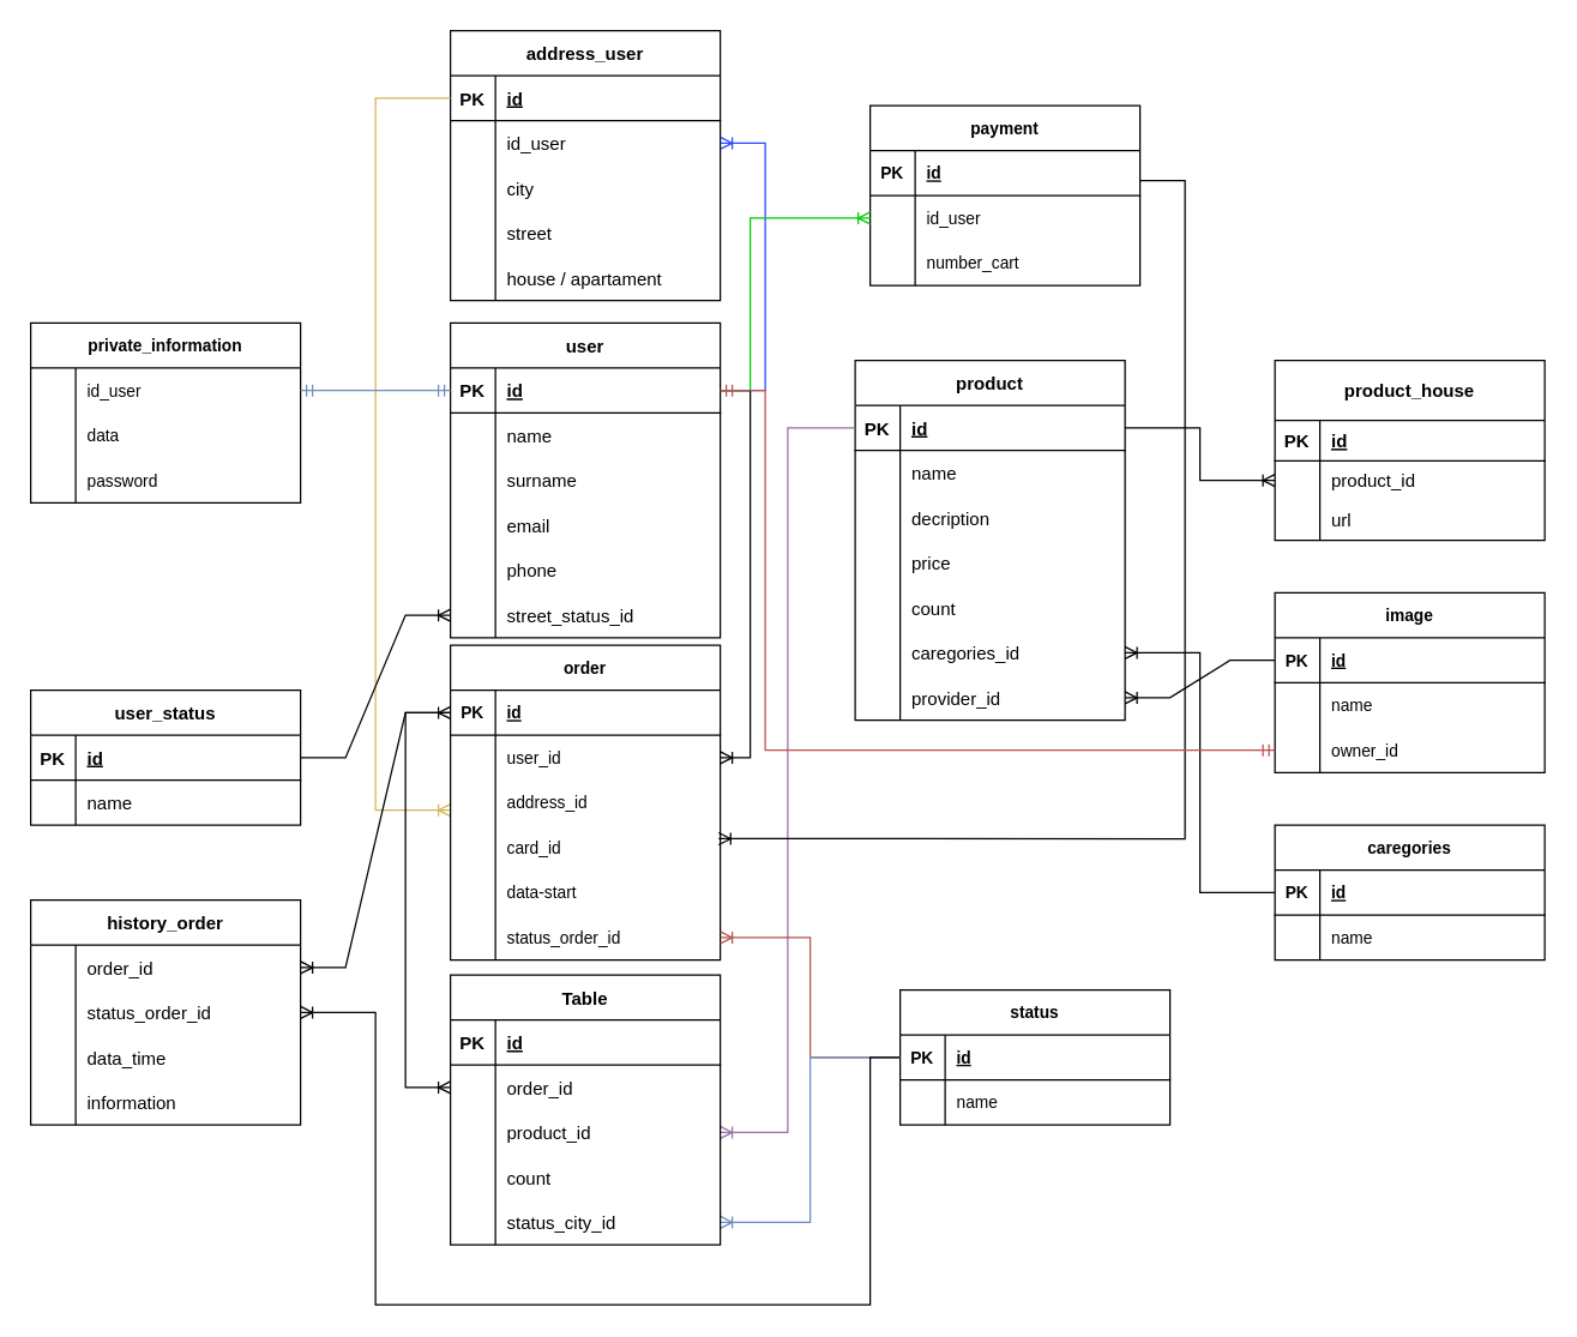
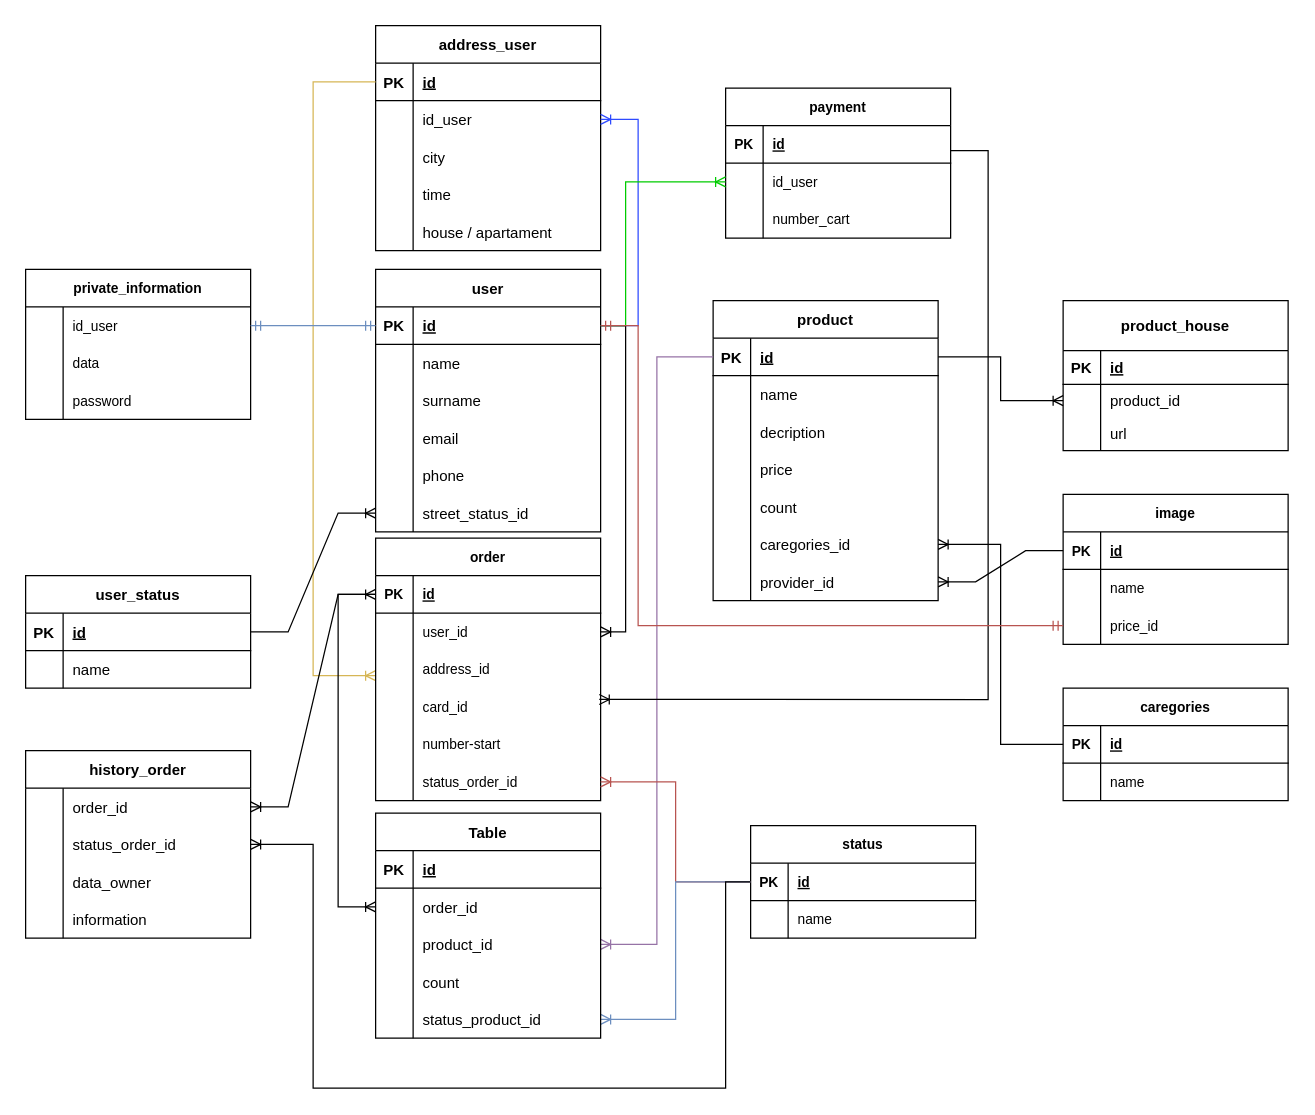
- <mxCell id="71" value="street" style="shape=partialRectangle;connectable=0;fillColor=none;top=0;left=0;bottom=0;right=0;align=left;spacingLeft=6;overflow=hidden;" parent="69" vertex="1"><mxGeometry x="30" width="150" height="30" as="geometry"><mxRectangle width="150" height="30" as="alternateBounds" /></mxGeometry></mxCell>
+ <mxCell id="71" value="time" style="shape=partialRectangle;connectable=0;fillColor=none;top=0;left=0;bottom=0;right=0;align=left;spacingLeft=6;overflow=hidden;" parent="69" vertex="1"><mxGeometry x="30" width="150" height="30" as="geometry"><mxRectangle width="150" height="30" as="alternateBounds" /></mxGeometry></mxCell>
- <mxCell id="147" value="owner_id" style="shape=partialRectangle;connectable=0;fillColor=none;top=0;left=0;bottom=0;right=0;align=left;spacingLeft=6;overflow=hidden;fontSize=11;" parent="145" vertex="1"><mxGeometry x="30" width="150" height="30" as="geometry"><mxRectangle width="150" height="30" as="alternateBounds" /></mxGeometry></mxCell>
+ <mxCell id="147" value="price_id" style="shape=partialRectangle;connectable=0;fillColor=none;top=0;left=0;bottom=0;right=0;align=left;spacingLeft=6;overflow=hidden;fontSize=11;" parent="145" vertex="1"><mxGeometry x="30" width="150" height="30" as="geometry"><mxRectangle width="150" height="30" as="alternateBounds" /></mxGeometry></mxCell>
- <mxCell id="111" value="data-start" style="shape=partialRectangle;connectable=0;fillColor=none;top=0;left=0;bottom=0;right=0;align=left;spacingLeft=6;overflow=hidden;fontSize=11;" parent="109" vertex="1"><mxGeometry x="30" width="150" height="30" as="geometry"><mxRectangle width="150" height="30" as="alternateBounds" /></mxGeometry></mxCell>
+ <mxCell id="111" value="number-start" style="shape=partialRectangle;connectable=0;fillColor=none;top=0;left=0;bottom=0;right=0;align=left;spacingLeft=6;overflow=hidden;fontSize=11;" parent="109" vertex="1"><mxGeometry x="30" width="150" height="30" as="geometry"><mxRectangle width="150" height="30" as="alternateBounds" /></mxGeometry></mxCell>
- <mxCell id="166" value="data_time" style="shape=partialRectangle;connectable=0;fillColor=none;top=0;left=0;bottom=0;right=0;align=left;spacingLeft=6;overflow=hidden;strokeColor=#00FF00;" parent="164" vertex="1"><mxGeometry x="30" width="150" height="30" as="geometry"><mxRectangle width="150" height="30" as="alternateBounds" /></mxGeometry></mxCell>
+ <mxCell id="166" value="data_owner" style="shape=partialRectangle;connectable=0;fillColor=none;top=0;left=0;bottom=0;right=0;align=left;spacingLeft=6;overflow=hidden;strokeColor=#00FF00;" parent="164" vertex="1"><mxGeometry x="30" width="150" height="30" as="geometry"><mxRectangle width="150" height="30" as="alternateBounds" /></mxGeometry></mxCell>
- <mxCell id="188" value="status_city_id" style="shape=partialRectangle;connectable=0;fillColor=none;top=0;left=0;bottom=0;right=0;align=left;spacingLeft=6;overflow=hidden;" vertex="1" parent="186"><mxGeometry x="30" width="150" height="30" as="geometry"><mxRectangle width="150" height="30" as="alternateBounds" /></mxGeometry></mxCell>
+ <mxCell id="188" value="status_product_id" style="shape=partialRectangle;connectable=0;fillColor=none;top=0;left=0;bottom=0;right=0;align=left;spacingLeft=6;overflow=hidden;" vertex="1" parent="186"><mxGeometry x="30" width="150" height="30" as="geometry"><mxRectangle width="150" height="30" as="alternateBounds" /></mxGeometry></mxCell>
